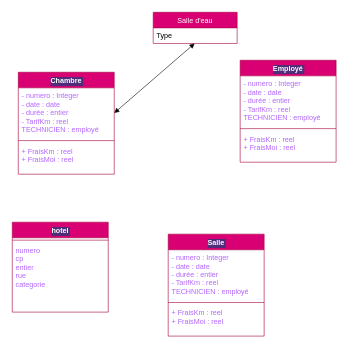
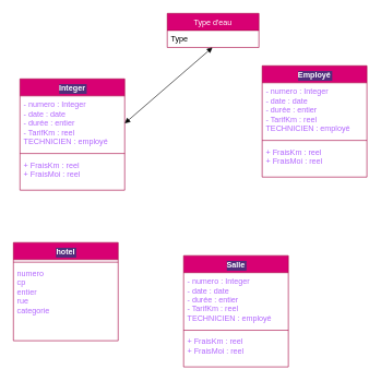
- <mxCell id="9" value="Salle d'eau" style="swimlane;fontStyle=0;childLayout=stackLayout;horizontal=1;startSize=26;fillColor=#d80073;horizontalStack=0;resizeParent=1;resizeParentMax=0;resizeLast=0;collapsible=1;marginBottom=0;fontColor=#ffffff;strokeColor=#A50040;" vertex="1" parent="1"><mxGeometry x="255" y="20" width="140" height="52" as="geometry" /></mxCell>
+ <mxCell id="9" value="Type d'eau" style="swimlane;fontStyle=0;childLayout=stackLayout;horizontal=1;startSize=26;fillColor=#d80073;horizontalStack=0;resizeParent=1;resizeParentMax=0;resizeLast=0;collapsible=1;marginBottom=0;fontColor=#ffffff;strokeColor=#A50040;" vertex="1" parent="1"><mxGeometry x="255" y="20" width="140" height="52" as="geometry" /></mxCell>
- <mxCell id="2" value="Chambre&#10;" style="swimlane;fontStyle=1;align=center;verticalAlign=top;childLayout=stackLayout;horizontal=1;startSize=26;horizontalStack=0;resizeParent=1;resizeParentMax=0;resizeLast=0;collapsible=1;marginBottom=0;labelBackgroundColor=#502d7b;fillColor=#d80073;fontColor=#ffffff;strokeColor=#A50040;" parent="1" vertex="1"><mxGeometry x="30" y="120" width="160" height="170" as="geometry"><mxRectangle x="340" y="426" width="100" height="30" as="alternateBounds" /></mxGeometry></mxCell>
+ <mxCell id="2" value="Integer&#10;" style="swimlane;fontStyle=1;align=center;verticalAlign=top;childLayout=stackLayout;horizontal=1;startSize=26;horizontalStack=0;resizeParent=1;resizeParentMax=0;resizeLast=0;collapsible=1;marginBottom=0;labelBackgroundColor=#502d7b;fillColor=#d80073;fontColor=#ffffff;strokeColor=#A50040;" parent="1" vertex="1"><mxGeometry x="30" y="120" width="160" height="170" as="geometry"><mxRectangle x="340" y="426" width="100" height="30" as="alternateBounds" /></mxGeometry></mxCell>
